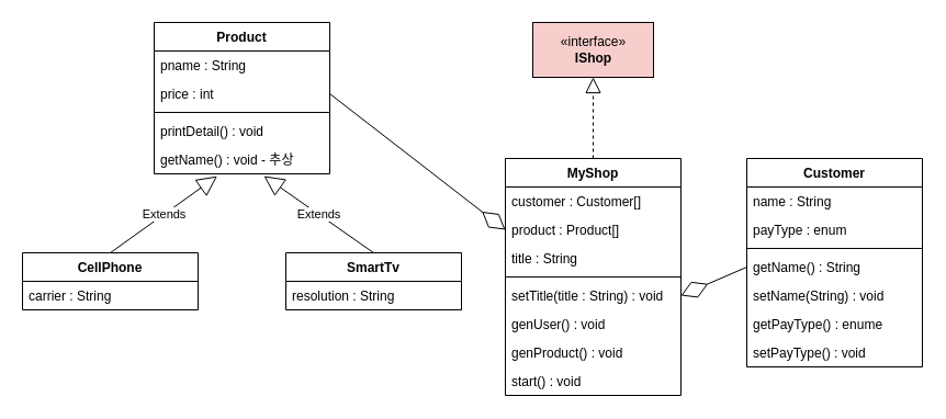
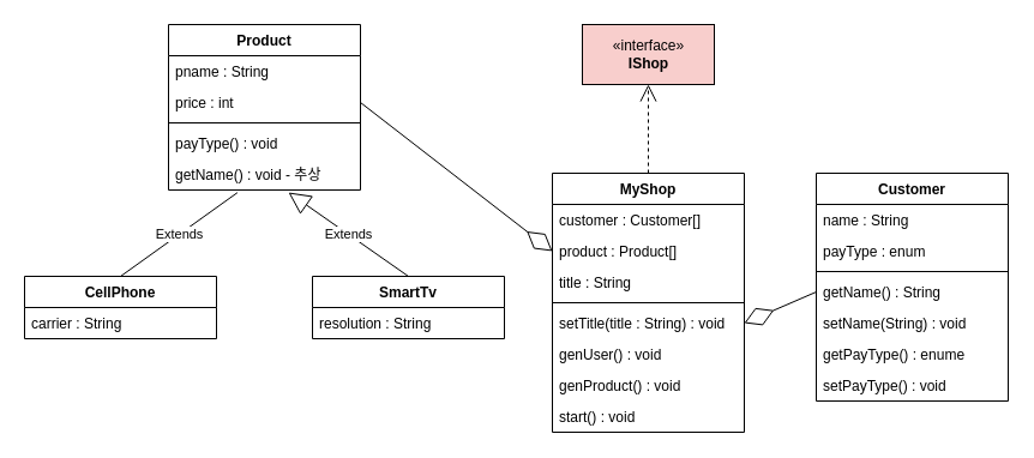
- <mxCell id="24" value="" style="endArrow=block;dashed=1;endFill=0;endSize=12;html=1;entryX=0.5;entryY=1;entryDx=0;entryDy=0;exitX=0.5;exitY=0;exitDx=0;exitDy=0;" edge="1" parent="1" source="15" target="14"><mxGeometry width="160" relative="1" as="geometry"><mxPoint x="410" y="200" as="sourcePoint" /><mxPoint x="570" y="200" as="targetPoint" /></mxGeometry></mxCell>
+ <mxCell id="24" value="" style="endArrow=open;dashed=1;endFill=0;endSize=12;html=1;entryX=0.5;entryY=1;entryDx=0;entryDy=0;exitX=0.5;exitY=0;exitDx=0;exitDy=0;" edge="1" parent="1" source="15" target="14"><mxGeometry width="160" relative="1" as="geometry"><mxPoint x="410" y="200" as="sourcePoint" /><mxPoint x="570" y="200" as="targetPoint" /></mxGeometry></mxCell>
- <mxCell id="6" value="printDetail() : void" style="text;strokeColor=none;fillColor=none;align=left;verticalAlign=top;spacingLeft=4;spacingRight=4;overflow=hidden;rotatable=0;points=[[0,0.5],[1,0.5]];portConstraint=eastwest;" vertex="1" parent="2"><mxGeometry y="86" width="160" height="26" as="geometry" /></mxCell>
+ <mxCell id="6" value="payType() : void" style="text;strokeColor=none;fillColor=none;align=left;verticalAlign=top;spacingLeft=4;spacingRight=4;overflow=hidden;rotatable=0;points=[[0,0.5],[1,0.5]];portConstraint=eastwest;" vertex="1" parent="2"><mxGeometry y="86" width="160" height="26" as="geometry" /></mxCell>
- <mxCell id="12" value="Extends" style="endArrow=block;endSize=16;endFill=0;html=1;exitX=0.5;exitY=0;exitDx=0;exitDy=0;entryX=0.359;entryY=1.083;entryDx=0;entryDy=0;entryPerimeter=0;" edge="1" parent="1" source="8" target="7"><mxGeometry width="160" relative="1" as="geometry"><mxPoint x="100" y="190" as="sourcePoint" /><mxPoint x="190" y="160" as="targetPoint" /></mxGeometry></mxCell>
+ <mxCell id="12" value="Extends" style="endArrow=none;endSize=16;endFill=0;html=1;exitX=0.5;exitY=0;exitDx=0;exitDy=0;entryX=0.359;entryY=1.083;entryDx=0;entryDy=0;entryPerimeter=0;" edge="1" parent="1" source="8" target="7"><mxGeometry width="160" relative="1" as="geometry"><mxPoint x="100" y="190" as="sourcePoint" /><mxPoint x="190" y="160" as="targetPoint" /></mxGeometry></mxCell>
